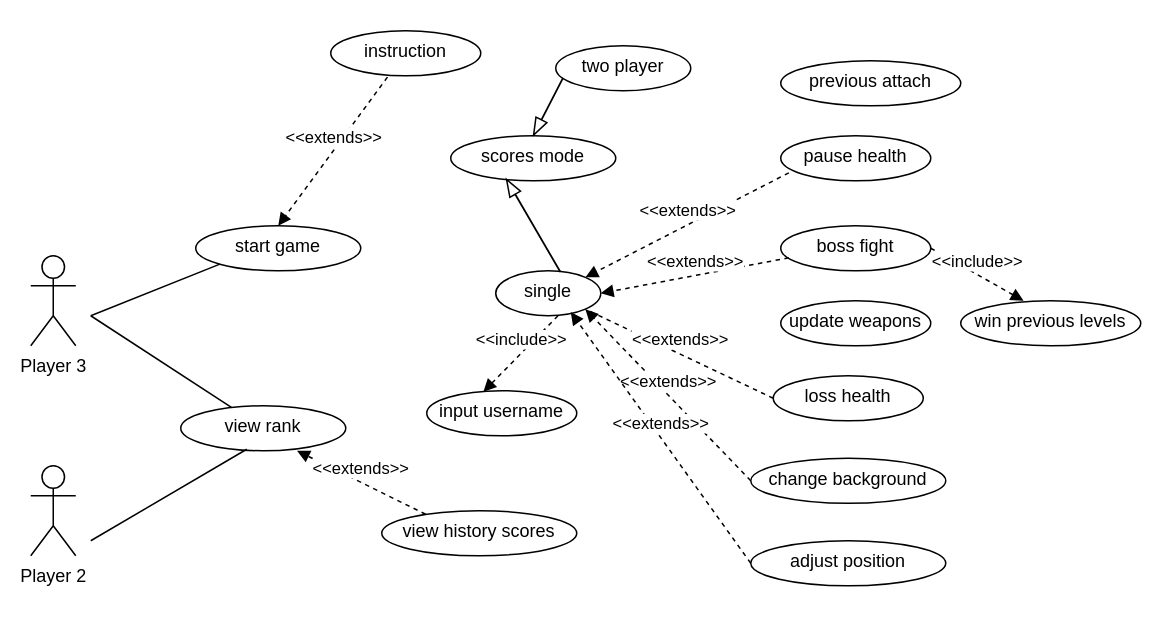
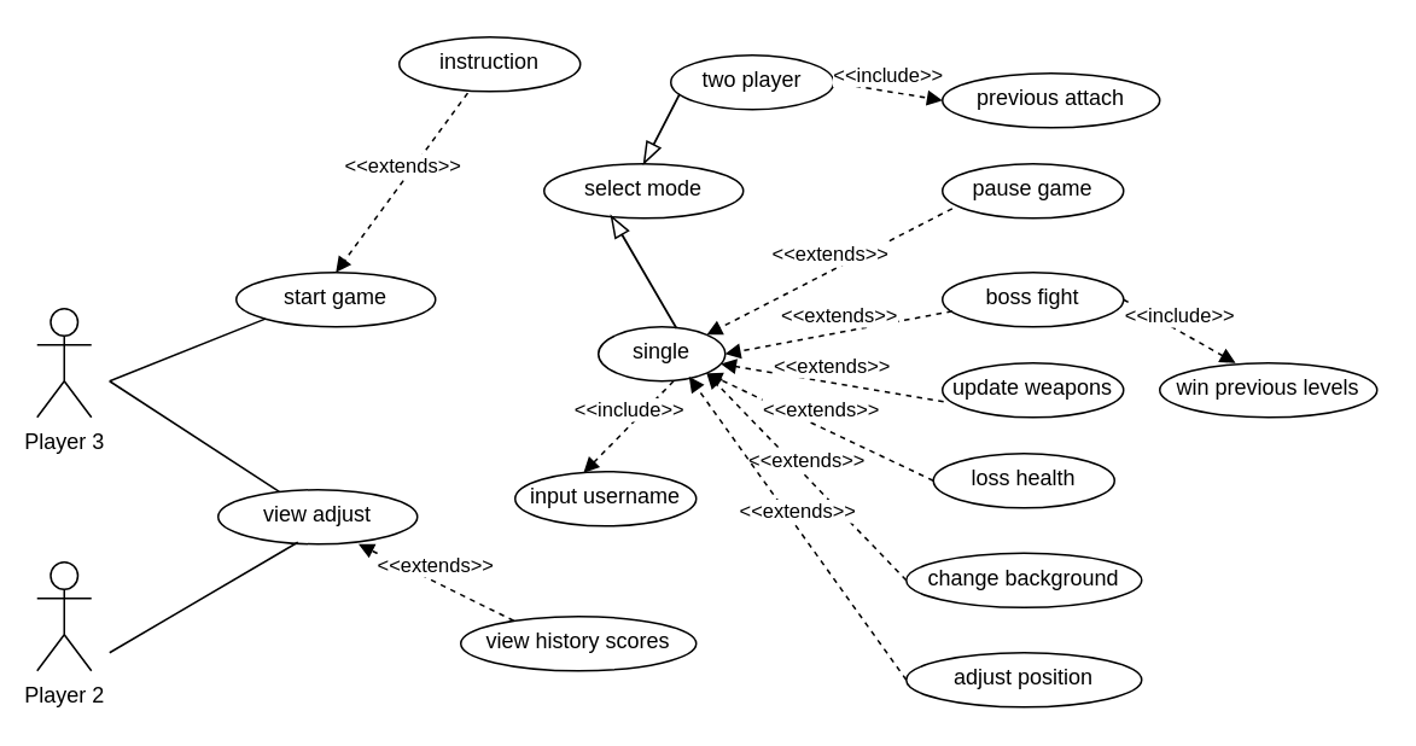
+ <mxCell id="26" value="&amp;lt;&amp;lt;include&amp;gt;&amp;gt;" style="html=1;verticalAlign=bottom;endArrow=block;curved=0;rounded=0;entryX=0;entryY=0.5;entryDx=0;entryDy=0;exitX=1;exitY=0.5;exitDx=0;exitDy=0;dashed=1;" parent="1" source="11" target="27" edge="1"><mxGeometry width="80" relative="1" as="geometry"><mxPoint x="470" y="30" as="sourcePoint" /><mxPoint x="550" y="80" as="targetPoint" /></mxGeometry></mxCell>
- <mxCell id="9" value="scores mode" style="ellipse;whiteSpace=wrap;html=1;verticalAlign=top;" parent="1" vertex="1"><mxGeometry x="300" y="90" width="110" height="30" as="geometry" /></mxCell>
+ <mxCell id="9" value="select mode" style="ellipse;whiteSpace=wrap;html=1;verticalAlign=top;" parent="1" vertex="1"><mxGeometry x="300" y="90" width="110" height="30" as="geometry" /></mxCell>
- <mxCell id="28" value="pause health" style="ellipse;whiteSpace=wrap;html=1;verticalAlign=top;" parent="1" vertex="1"><mxGeometry x="520" y="90" width="100" height="30" as="geometry" /></mxCell>
+ <mxCell id="28" value="pause game" style="ellipse;whiteSpace=wrap;html=1;verticalAlign=top;" parent="1" vertex="1"><mxGeometry x="520" y="90" width="100" height="30" as="geometry" /></mxCell>
- <mxCell id="24" value="&amp;lt;&amp;lt;extends&amp;gt;&amp;gt;" style="html=1;verticalAlign=bottom;endArrow=none;curved=0;rounded=0;exitX=0;exitY=0.5;exitDx=0;exitDy=0;dashed=1;entryX=1;entryY=1;entryDx=0;entryDy=0;" parent="1" source="22" target="10" edge="1"><mxGeometry width="80" relative="1" as="geometry"><mxPoint x="521" y="241" as="sourcePoint" /><mxPoint x="405" y="213" as="targetPoint" /></mxGeometry></mxCell>
+ <mxCell id="24" value="&amp;lt;&amp;lt;extends&amp;gt;&amp;gt;" style="html=1;verticalAlign=bottom;endArrow=block;curved=0;rounded=0;exitX=0;exitY=0.5;exitDx=0;exitDy=0;dashed=1;entryX=1;entryY=1;entryDx=0;entryDy=0;" parent="1" source="22" target="10" edge="1"><mxGeometry width="80" relative="1" as="geometry"><mxPoint x="521" y="241" as="sourcePoint" /><mxPoint x="405" y="213" as="targetPoint" /></mxGeometry></mxCell>
+ <mxCell id="18" value="&amp;lt;&amp;lt;extends&amp;gt;&amp;gt;" style="html=1;verticalAlign=bottom;endArrow=block;curved=0;rounded=0;exitX=0.006;exitY=0.713;exitDx=0;exitDy=0;exitPerimeter=0;dashed=1;" parent="1" source="16" target="10" edge="1"><mxGeometry width="80" relative="1" as="geometry"><mxPoint x="515" y="181" as="sourcePoint" /><mxPoint x="410" y="205" as="targetPoint" /></mxGeometry></mxCell>
- <mxCell id="6" value="view rank" style="ellipse;whiteSpace=wrap;html=1;verticalAlign=top;" parent="1" vertex="1"><mxGeometry x="120" y="270" width="110" height="30" as="geometry" /></mxCell>
+ <mxCell id="6" value="view adjust" style="ellipse;whiteSpace=wrap;html=1;verticalAlign=top;" parent="1" vertex="1"><mxGeometry x="120" y="270" width="110" height="30" as="geometry" /></mxCell>
